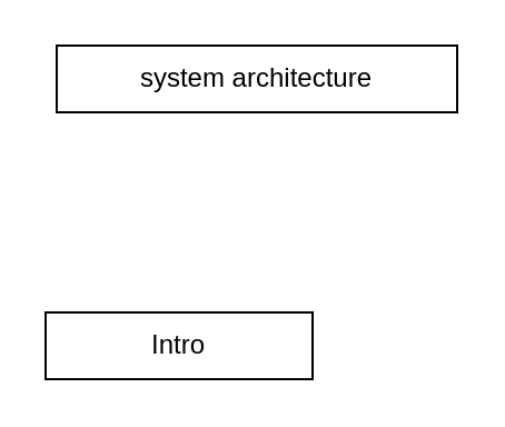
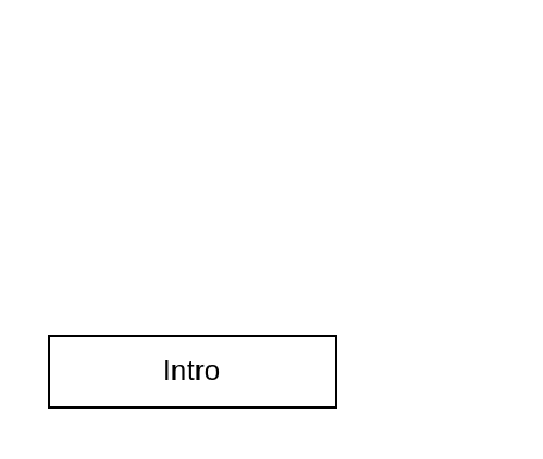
- <mxCell id="2" value="system architecture" style="rounded=0;whiteSpace=wrap;html=1;" vertex="1" parent="1"><mxGeometry x="25" y="20" width="180" height="30" as="geometry" /></mxCell>
